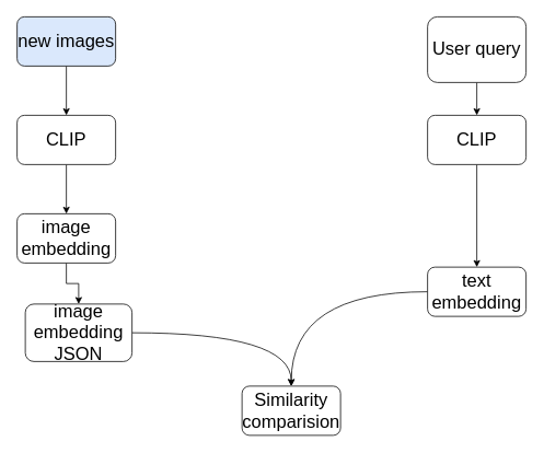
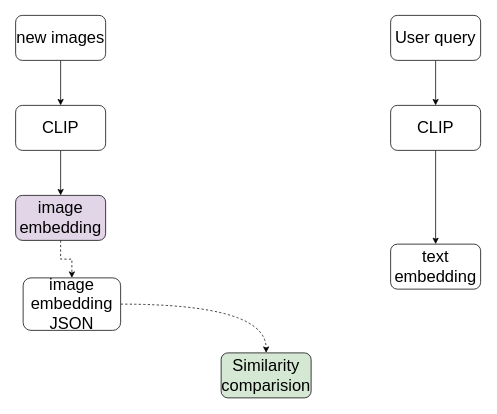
- <mxCell id="3" value="&lt;font style=&quot;font-size: 22px;&quot;&gt;new images&lt;/font&gt;" style="rounded=1;whiteSpace=wrap;html=1;fillColor=#dae8fc;" vertex="1" parent="1"><mxGeometry x="20" y="20" width="120" height="60" as="geometry" /></mxCell>
+ <mxCell id="3" value="&lt;font style=&quot;font-size: 22px;&quot;&gt;new images&lt;/font&gt;" style="rounded=1;whiteSpace=wrap;html=1;" vertex="1" parent="1"><mxGeometry x="20" y="20" width="120" height="60" as="geometry" /></mxCell>
- <mxCell id="16" value="&lt;font style=&quot;font-size: 22px;&quot;&gt;User query&lt;/font&gt;" style="rounded=1;whiteSpace=wrap;html=1;" vertex="1" parent="1"><mxGeometry x="520" y="20" width="120" height="80" as="geometry" /></mxCell>
+ <mxCell id="16" value="&lt;font style=&quot;font-size: 22px;&quot;&gt;User query&lt;/font&gt;" style="rounded=1;whiteSpace=wrap;html=1;" vertex="1" parent="1"><mxGeometry x="520" y="20" width="120" height="60" as="geometry" /></mxCell>
- <mxCell id="9" value="&lt;span style=&quot;font-size: 22px;&quot;&gt;image embedding&lt;/span&gt;" style="rounded=1;whiteSpace=wrap;html=1;" vertex="1" parent="1"><mxGeometry x="20" y="260" width="120" height="60" as="geometry" /></mxCell>
+ <mxCell id="9" value="&lt;span style=&quot;font-size: 22px;&quot;&gt;image embedding&lt;/span&gt;" style="rounded=1;whiteSpace=wrap;html=1;fillColor=#e1d5e7;" vertex="1" parent="1"><mxGeometry x="20" y="260" width="120" height="60" as="geometry" /></mxCell>
- <mxCell id="8" value="" style="edgeStyle=orthogonalEdgeStyle;rounded=0;orthogonalLoop=1;jettySize=auto;html=1;" edge="1" parent="1" source="9" target="5"><mxGeometry relative="1" as="geometry" /></mxCell>
+ <mxCell id="8" value="" style="edgeStyle=orthogonalEdgeStyle;rounded=0;orthogonalLoop=1;jettySize=auto;html=1;dashed=1;" edge="1" parent="1" source="9" target="5"><mxGeometry relative="1" as="geometry" /></mxCell>
- <mxCell id="11" value="" style="edgeStyle=orthogonalEdgeStyle;rounded=0;orthogonalLoop=1;jettySize=auto;html=1;elbow=vertical;curved=1;" edge="1" parent="1" source="12" target="10"><mxGeometry relative="1" as="geometry" /></mxCell>
- <mxCell id="4" value="" style="edgeStyle=orthogonalEdgeStyle;rounded=0;orthogonalLoop=1;jettySize=auto;html=1;curved=1;" edge="1" parent="1" source="5" target="10"><mxGeometry relative="1" as="geometry" /></mxCell>
+ <mxCell id="4" value="" style="edgeStyle=orthogonalEdgeStyle;rounded=0;orthogonalLoop=1;jettySize=auto;html=1;curved=1;dashed=1;" edge="1" parent="1" source="5" target="10"><mxGeometry relative="1" as="geometry" /></mxCell>
- <mxCell id="10" value="&lt;span style=&quot;font-size: 22px;&quot;&gt;Similarity comparision&lt;/span&gt;" style="rounded=1;whiteSpace=wrap;html=1;" vertex="1" parent="1"><mxGeometry x="294" y="470" width="120" height="60" as="geometry" /></mxCell>
+ <mxCell id="10" value="&lt;span style=&quot;font-size: 22px;&quot;&gt;Similarity comparision&lt;/span&gt;" style="rounded=1;whiteSpace=wrap;html=1;fillColor=#d5e8d4;" vertex="1" parent="1"><mxGeometry x="294" y="470" width="120" height="60" as="geometry" /></mxCell>
